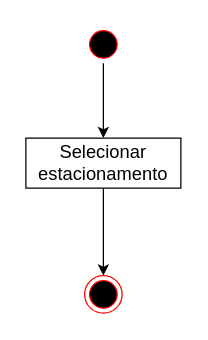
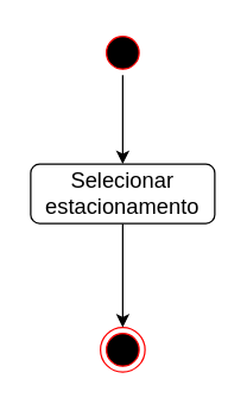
- <mxCell id="6" value="&lt;span id=&quot;docs-internal-guid-ae5fdcfc-7fff-414d-946f-712c0d4bb7b7&quot;&gt;&lt;span style=&quot;font-size: 11pt ; font-family: &amp;#34;arial&amp;#34; ; background-color: transparent ; vertical-align: baseline ; white-space: pre-wrap&quot;&gt;Selecionar estacionamento&lt;/span&gt;&lt;/span&gt;" style="whiteSpace=wrap;html=1;rounded=0;" vertex="1" parent="1"><mxGeometry x="20" y="110" width="124" height="40" as="geometry" /></mxCell>
+ <mxCell id="6" value="&lt;span id=&quot;docs-internal-guid-ae5fdcfc-7fff-414d-946f-712c0d4bb7b7&quot;&gt;&lt;span style=&quot;font-size: 11pt ; font-family: &amp;#34;arial&amp;#34; ; background-color: transparent ; vertical-align: baseline ; white-space: pre-wrap&quot;&gt;Selecionar estacionamento&lt;/span&gt;&lt;/span&gt;" style="rounded=1;whiteSpace=wrap;html=1;" vertex="1" parent="1"><mxGeometry x="20" y="110" width="124" height="40" as="geometry" /></mxCell>
